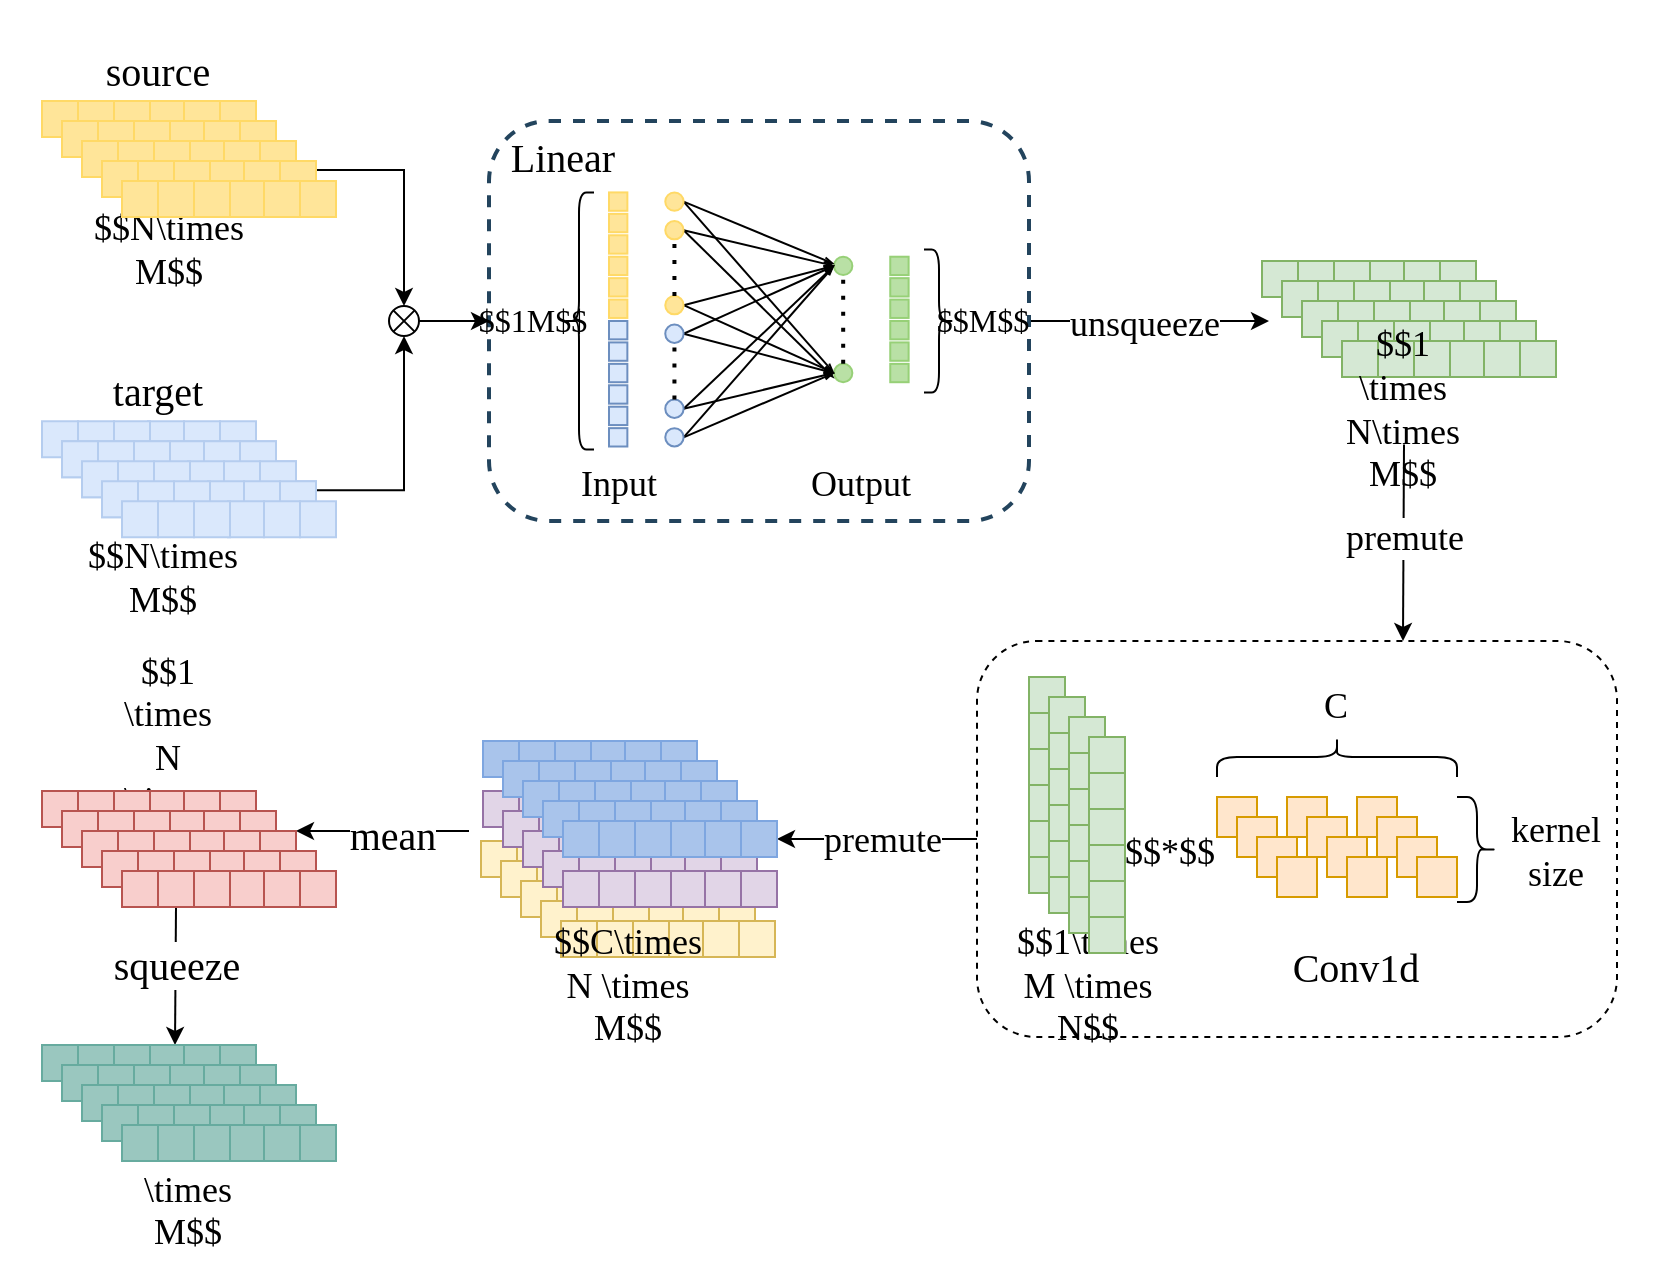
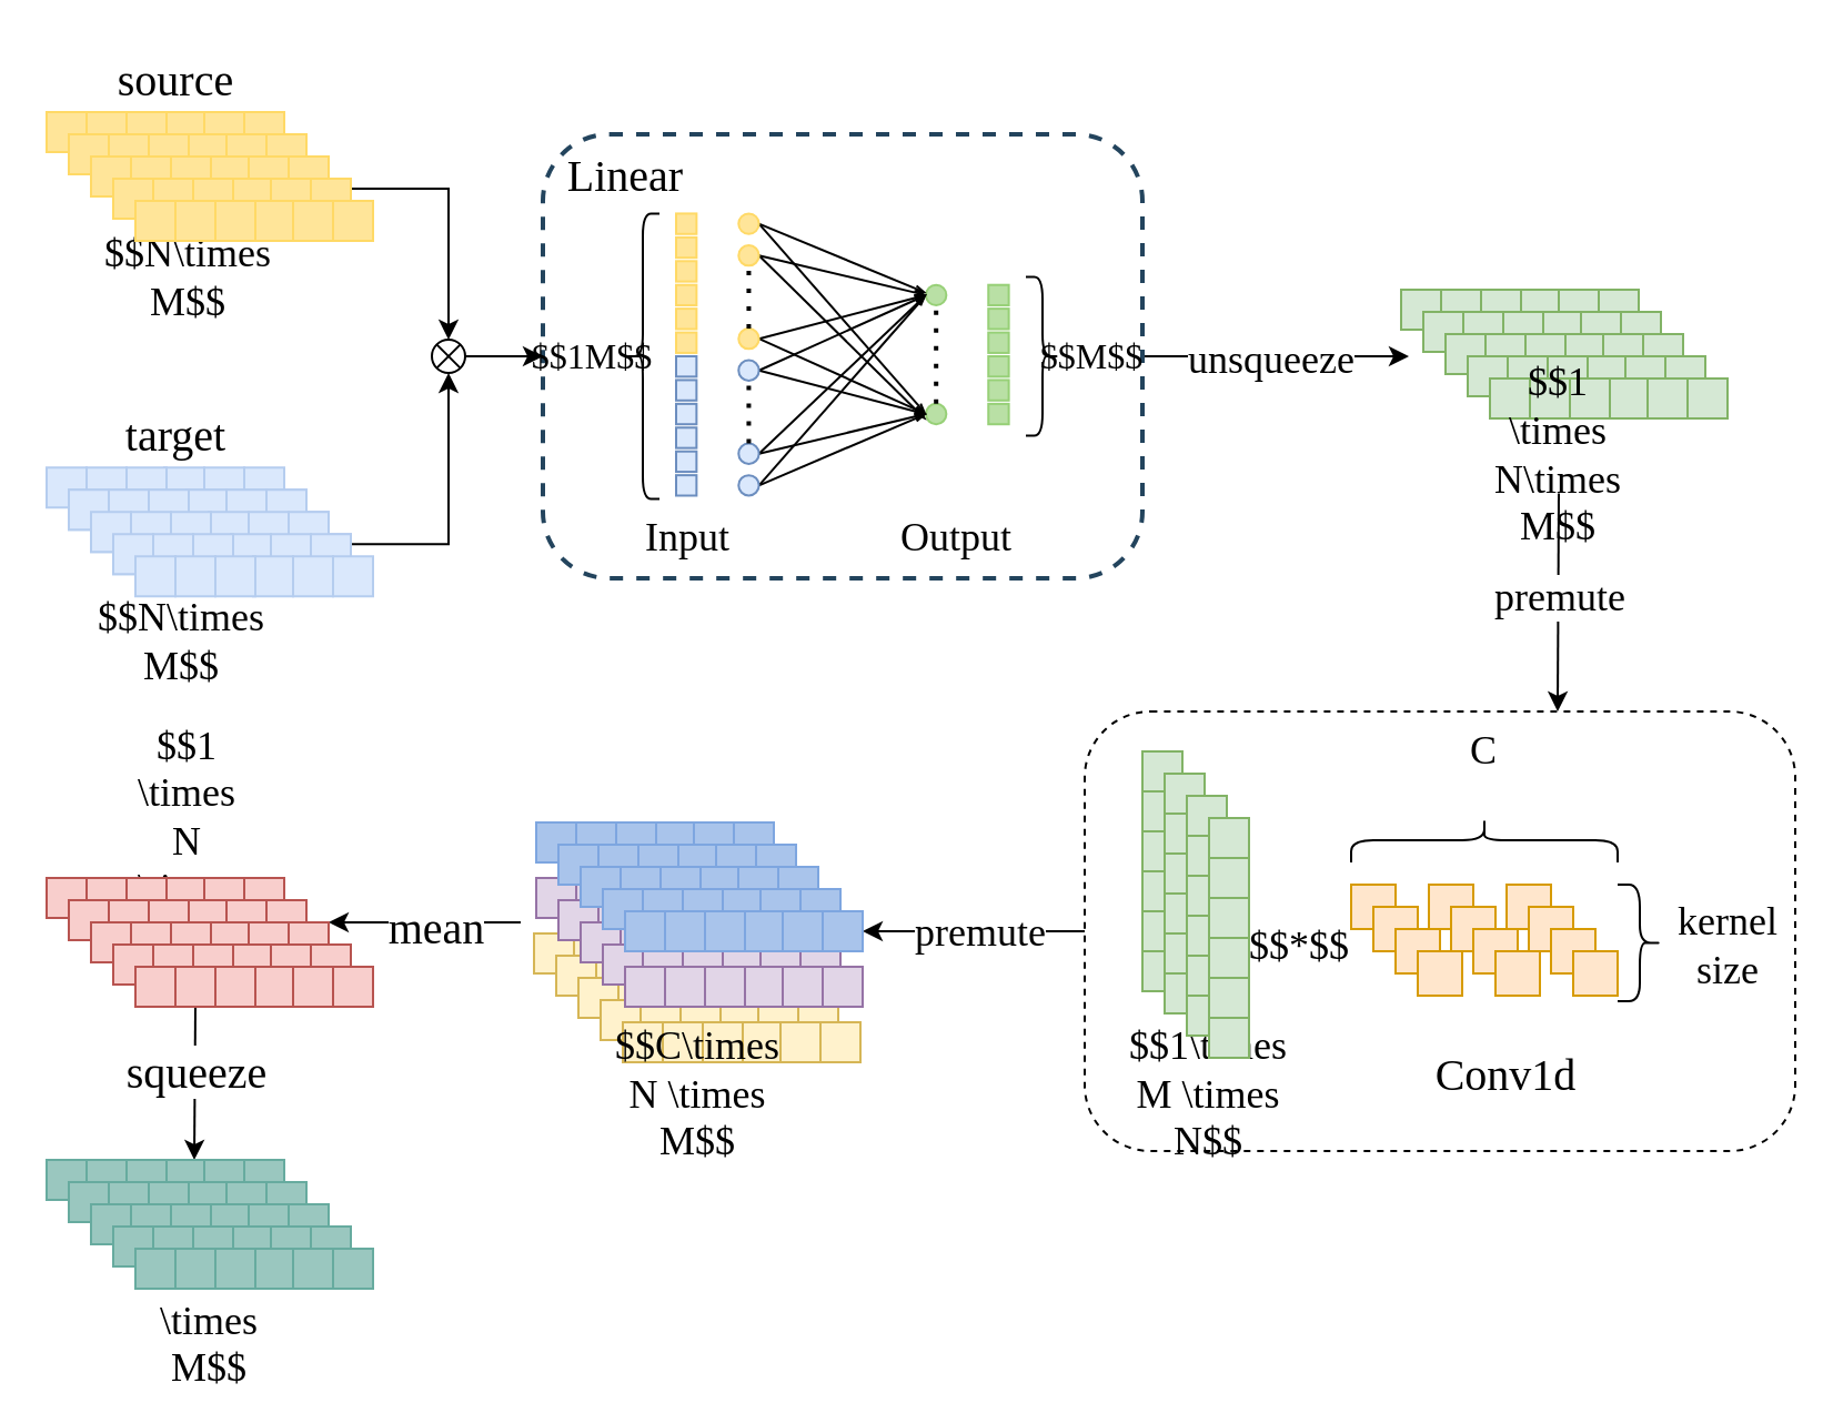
- <mxCell id="173" value="&lt;font style=&quot;font-size: 18px;&quot; face=&quot;Times New Roman&quot;&gt;C&lt;/font&gt;" style="text;strokeColor=none;align=center;fillColor=none;html=1;verticalAlign=middle;whiteSpace=wrap;rounded=0;" vertex="1" parent="1"><mxGeometry x="638" y="338" width="60" height="30" as="geometry" /></mxCell>
+ <mxCell id="173" value="&lt;font style=&quot;font-size: 18px;&quot; face=&quot;Times New Roman&quot;&gt;C&lt;/font&gt;" style="text;strokeColor=none;align=center;fillColor=none;html=1;verticalAlign=middle;whiteSpace=wrap;rounded=0;" vertex="1" parent="1"><mxGeometry x="638" y="323" width="60" height="30" as="geometry" /></mxCell>
